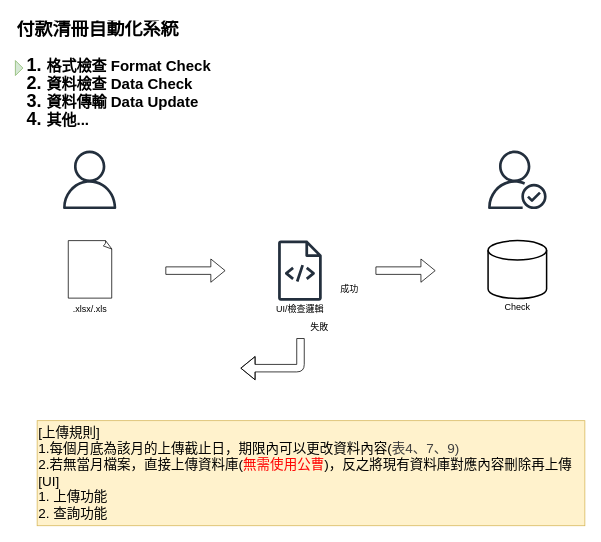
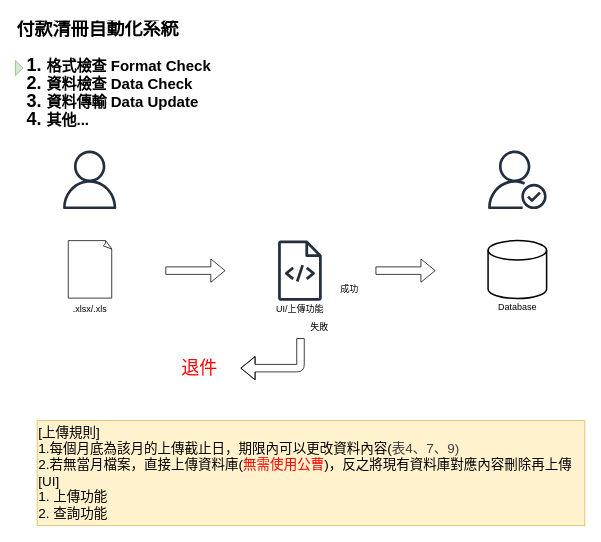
- <mxCell id="10" value="Check" style="text;html=1;align=center;verticalAlign=middle;resizable=0;points=[];autosize=1;strokeColor=none;fillColor=none;" parent="8" vertex="1"><mxGeometry x="4" y="73.566" width="70" height="30" as="geometry" /></mxCell>
+ <mxCell id="10" value="Database" style="text;html=1;align=center;verticalAlign=middle;resizable=0;points=[];autosize=1;strokeColor=none;fillColor=none;" parent="8" vertex="1"><mxGeometry x="4" y="73.566" width="70" height="30" as="geometry" /></mxCell>
- <mxCell id="16" value="UI/檢查邏輯" style="text;html=1;align=center;verticalAlign=middle;resizable=1;points=[];autosize=1;strokeColor=none;fillColor=none;movable=1;rotatable=1;deletable=1;editable=1;locked=0;connectable=1;" parent="14" vertex="1"><mxGeometry x="-15.77" y="76.667" width="90" height="30" as="geometry" /></mxCell>
+ <mxCell id="16" value="UI/上傳功能" style="text;html=1;align=center;verticalAlign=middle;resizable=1;points=[];autosize=1;strokeColor=none;fillColor=none;movable=1;rotatable=1;deletable=1;editable=1;locked=0;connectable=1;" parent="14" vertex="1"><mxGeometry x="-15.77" y="76.667" width="90" height="30" as="geometry" /></mxCell>
+ <mxCell id="23" value="&lt;font style=&quot;font-size: 24px; color: rgb(255, 0, 0);&quot;&gt;退件&lt;/font&gt;" style="text;html=1;align=center;verticalAlign=middle;resizable=0;points=[];autosize=1;strokeColor=none;fillColor=none;" parent="1" vertex="1"><mxGeometry x="230" y="470" width="70" height="40" as="geometry" /></mxCell>
